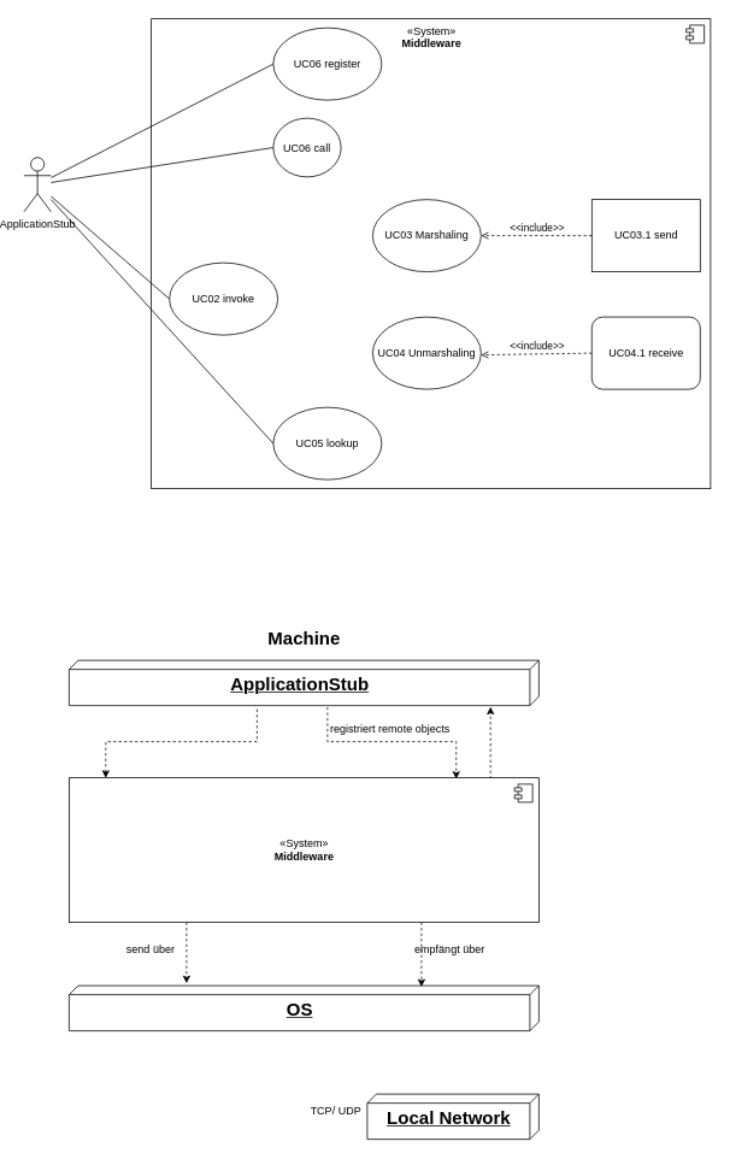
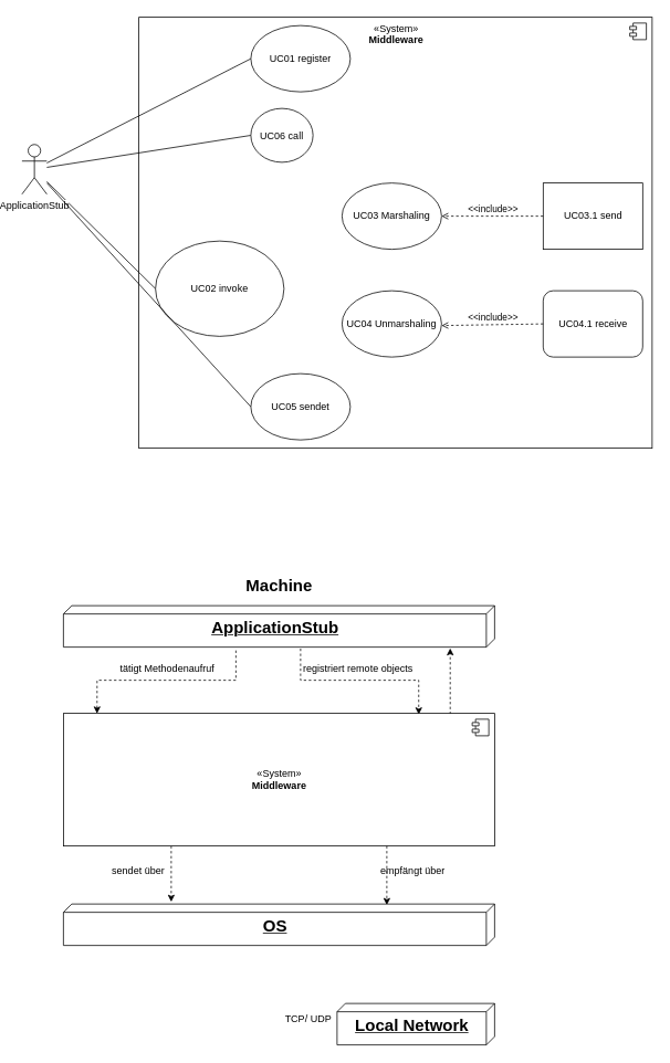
- <mxCell id="8" value="UC06 register" style="ellipse;whiteSpace=wrap;html=1;" parent="1" vertex="1"><mxGeometry x="296" y="30" width="120" height="80" as="geometry" /></mxCell>
+ <mxCell id="8" value="UC01 register" style="ellipse;whiteSpace=wrap;html=1;" parent="1" vertex="1"><mxGeometry x="296" y="30" width="120" height="80" as="geometry" /></mxCell>
- <mxCell id="9" value="UC02 invoke" style="ellipse;whiteSpace=wrap;html=1;" parent="1" vertex="1"><mxGeometry x="181" y="290" width="120" height="80" as="geometry" /></mxCell>
+ <mxCell id="9" value="UC02 invoke" style="ellipse;whiteSpace=wrap;html=1;" parent="1" vertex="1"><mxGeometry x="181" y="290" width="155" height="115" as="geometry" /></mxCell>
- <mxCell id="33" value="UC05 lookup" style="ellipse;whiteSpace=wrap;html=1;" parent="1" vertex="1"><mxGeometry x="296" y="450" width="120" height="80" as="geometry" /></mxCell>
+ <mxCell id="33" value="UC05 sendet" style="ellipse;whiteSpace=wrap;html=1;" parent="1" vertex="1"><mxGeometry x="296" y="450" width="120" height="80" as="geometry" /></mxCell>
+ <mxCell id="21" value="tätigt Methodenaufruf" style="text;html=1;align=center;verticalAlign=middle;resizable=0;points=[];autosize=1;" parent="1" vertex="1"><mxGeometry x="130" y="796" width="130" height="20" as="geometry" /></mxCell>
- <mxCell id="23" value="send über" style="text;html=1;align=center;verticalAlign=middle;resizable=0;points=[];autosize=1;" parent="1" vertex="1"><mxGeometry x="120" y="1040" width="80" height="20" as="geometry" /></mxCell>
+ <mxCell id="23" value="sendet über" style="text;html=1;align=center;verticalAlign=middle;resizable=0;points=[];autosize=1;" parent="1" vertex="1"><mxGeometry x="120" y="1040" width="80" height="20" as="geometry" /></mxCell>
